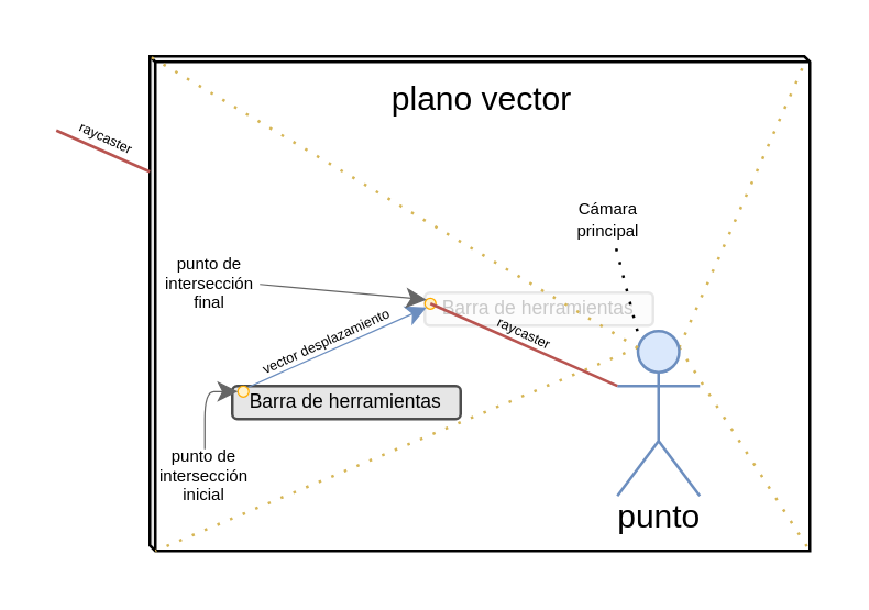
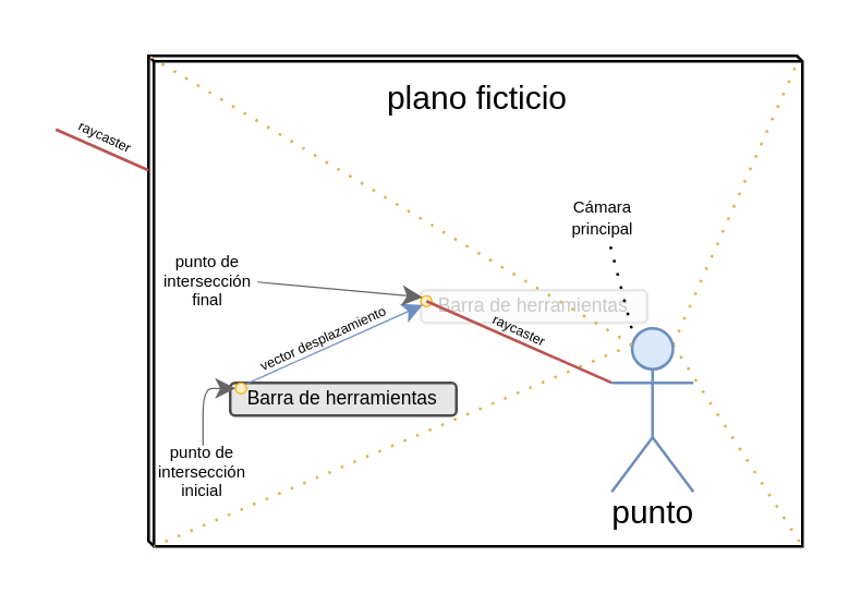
- <mxCell id="2" value="plano vector" style="shape=cube;whiteSpace=wrap;html=1;boundedLbl=1;backgroundOutline=1;darkOpacity=0.05;darkOpacity2=0.1;size=2;verticalAlign=top;" vertex="1" parent="1"><mxGeometry x="54" y="20" width="240" height="180" as="geometry" /></mxCell>
+ <mxCell id="2" value="plano ficticio" style="shape=cube;whiteSpace=wrap;html=1;boundedLbl=1;backgroundOutline=1;darkOpacity=0.05;darkOpacity2=0.1;size=2;verticalAlign=top;" vertex="1" parent="1"><mxGeometry x="54" y="20" width="240" height="180" as="geometry" /></mxCell>
